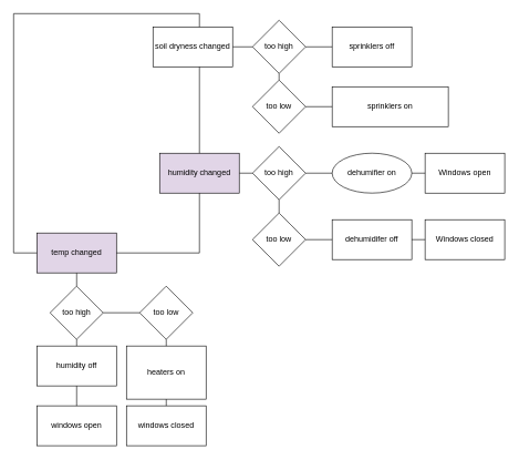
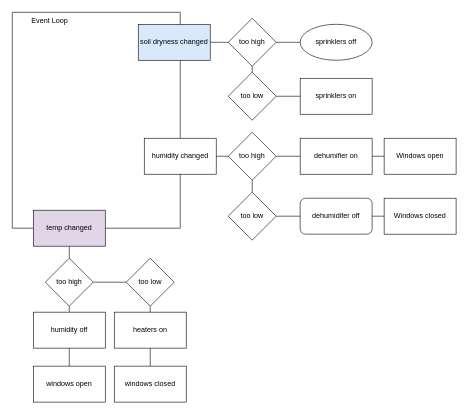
+ <mxCell id="29" value="Event Loop" style="text;html=1;align=center;verticalAlign=middle;whiteSpace=wrap;rounded=0;" vertex="1" parent="26"><mxGeometry x="20" width="85" height="30" as="geometry" /></mxCell>
- <mxCell id="28" value="soil dryness changed" style="rounded=0;whiteSpace=wrap;html=1;" vertex="1" parent="26"><mxGeometry x="210" y="20" width="120" height="60" as="geometry" /></mxCell>
+ <mxCell id="28" value="soil dryness changed" style="rounded=0;whiteSpace=wrap;html=1;fillColor=#dae8fc;" vertex="1" parent="26"><mxGeometry x="210" y="20" width="120" height="60" as="geometry" /></mxCell>
- <mxCell id="3" value="sprinklers off" style="rounded=0;whiteSpace=wrap;html=1;" vertex="1" parent="1"><mxGeometry x="500" y="40" width="120" height="60" as="geometry" /></mxCell>
+ <mxCell id="3" value="sprinklers off" style="ellipse;whiteSpace=wrap;html=1;" vertex="1" parent="1"><mxGeometry x="500" y="40" width="120" height="60" as="geometry" /></mxCell>
- <mxCell id="8" value="sprinklers on" style="rounded=0;whiteSpace=wrap;html=1;" vertex="1" parent="1"><mxGeometry x="500" y="130" width="175" height="60" as="geometry" /></mxCell>
+ <mxCell id="8" value="sprinklers on" style="rounded=0;whiteSpace=wrap;html=1;" vertex="1" parent="1"><mxGeometry x="500" y="130" width="120" height="60" as="geometry" /></mxCell>
- <mxCell id="27" value="humidity changed" style="rounded=0;whiteSpace=wrap;html=1;fillColor=#e1d5e7;" vertex="1" parent="26"><mxGeometry x="220" y="210" width="120" height="60" as="geometry" /></mxCell>
+ <mxCell id="27" value="humidity changed" style="rounded=0;whiteSpace=wrap;html=1;" vertex="1" parent="26"><mxGeometry x="220" y="210" width="120" height="60" as="geometry" /></mxCell>
- <mxCell id="12" value="dehumifier on" style="ellipse;whiteSpace=wrap;html=1;" vertex="1" parent="1"><mxGeometry x="500" y="230" width="120" height="60" as="geometry" /></mxCell>
+ <mxCell id="12" value="dehumifier on" style="rounded=0;whiteSpace=wrap;html=1;" vertex="1" parent="1"><mxGeometry x="500" y="230" width="120" height="60" as="geometry" /></mxCell>
- <mxCell id="16" value="dehumidifer off" style="rounded=0;whiteSpace=wrap;html=1;" vertex="1" parent="1"><mxGeometry x="500" y="330" width="120" height="60" as="geometry" /></mxCell>
+ <mxCell id="16" value="dehumidifer off" style="whiteSpace=wrap;html=1;rounded=1;" vertex="1" parent="1"><mxGeometry x="500" y="330" width="120" height="60" as="geometry" /></mxCell>
- <mxCell id="21" value="heaters on" style="rounded=0;whiteSpace=wrap;html=1;" vertex="1" parent="1"><mxGeometry x="190" y="520" width="120" height="80" as="geometry" /></mxCell>
+ <mxCell id="21" value="heaters on" style="rounded=0;whiteSpace=wrap;html=1;" vertex="1" parent="1"><mxGeometry x="190" y="520" width="120" height="60" as="geometry" /></mxCell>
